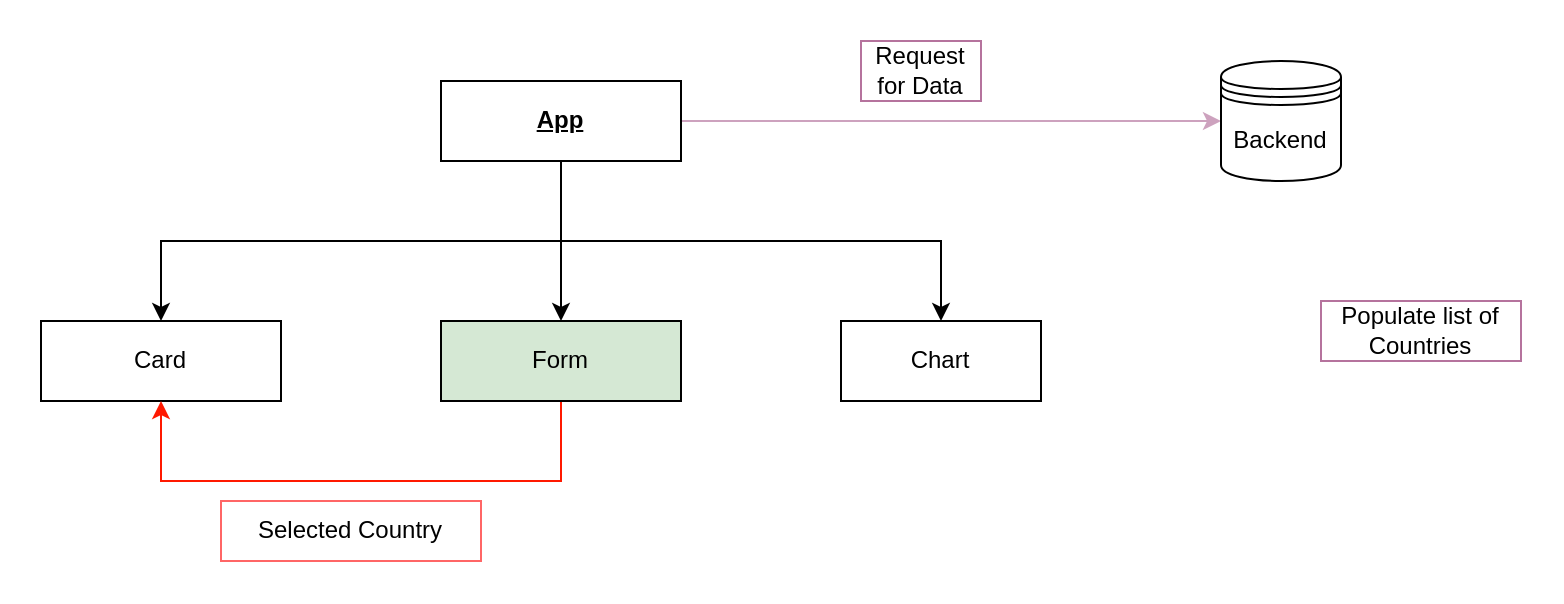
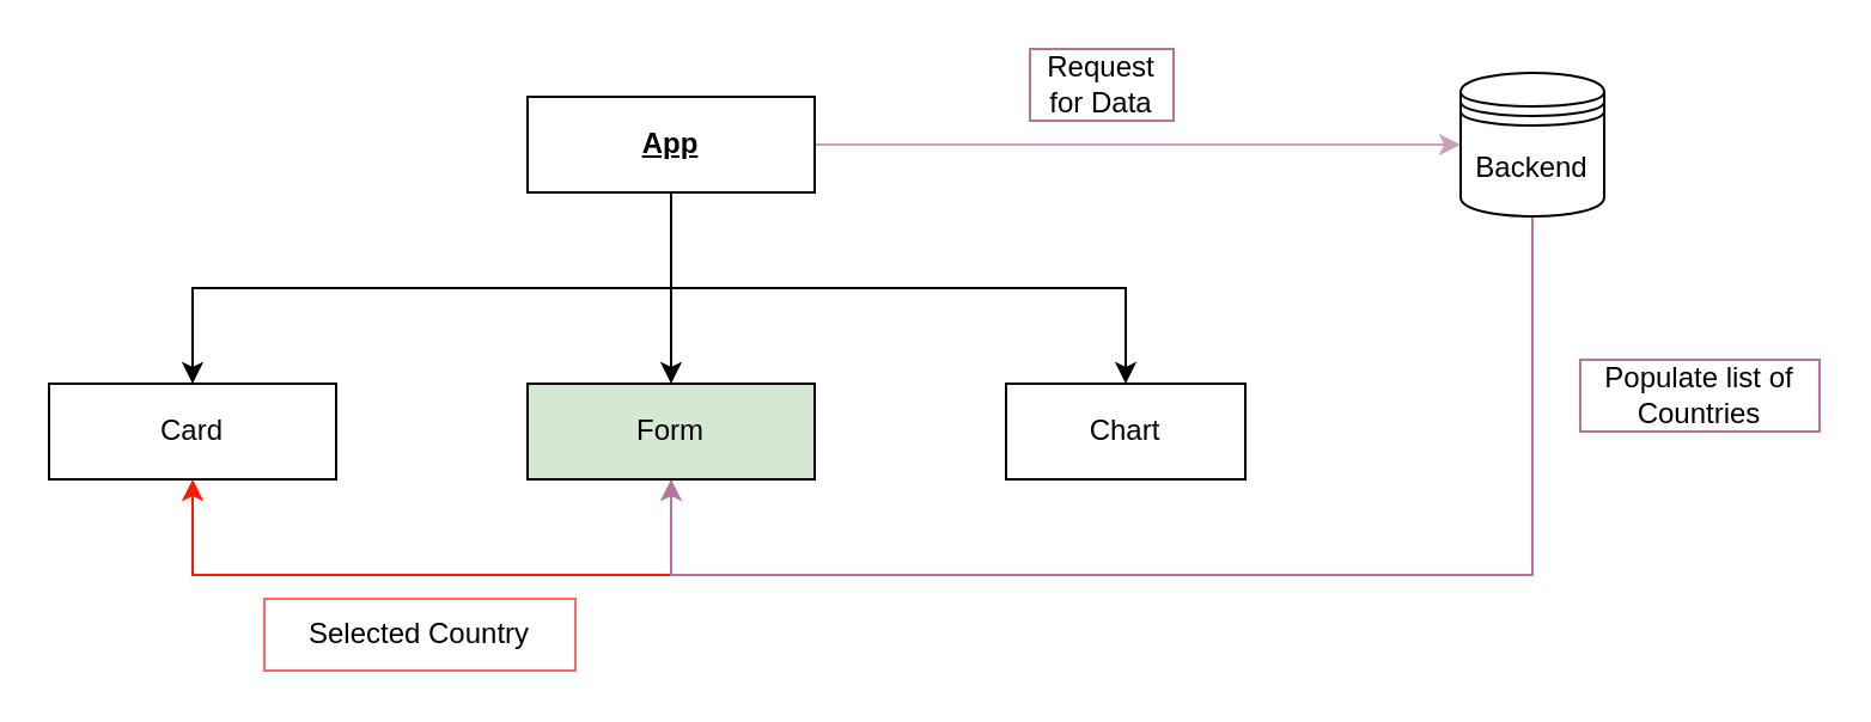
+ <mxCell id="12" style="edgeStyle=orthogonalEdgeStyle;rounded=0;orthogonalLoop=1;jettySize=auto;html=1;exitX=0.5;exitY=1;exitDx=0;exitDy=0;entryX=0.5;entryY=1;entryDx=0;entryDy=0;strokeColor=#B5739D;" edge="1" parent="1" source="13" target="9"><mxGeometry relative="1" as="geometry"><Array as="points"><mxPoint x="640" y="240" /><mxPoint x="280" y="240" /></Array></mxGeometry></mxCell>
